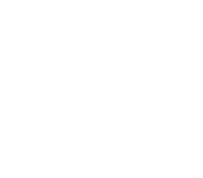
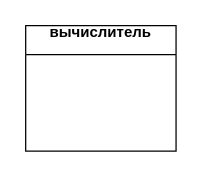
+ <mxCell id="2" value="вычислитель&#10;" style="swimlane;" vertex="1" parent="1"><mxGeometry x="20" y="20" width="120" height="100" as="geometry" /></mxCell>
